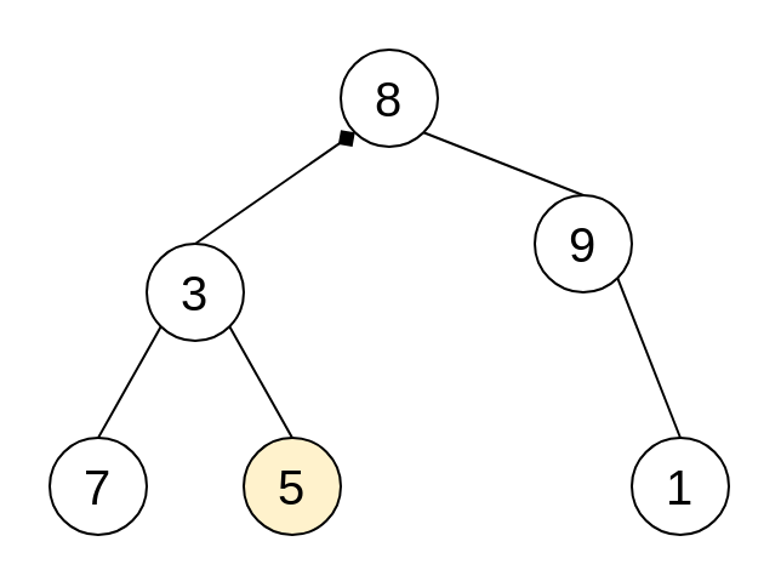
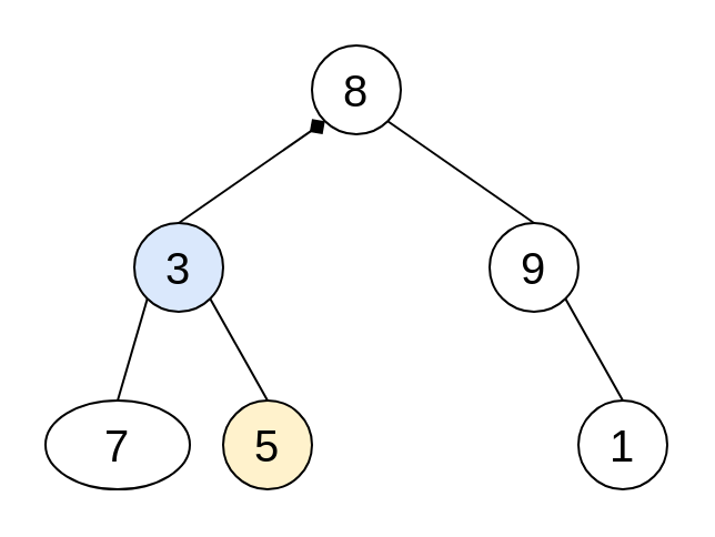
- <mxCell id="4" value="&lt;font style=&quot;font-size: 20px;&quot;&gt;9&lt;/font&gt;" style="ellipse;whiteSpace=wrap;html=1;" parent="1" vertex="1"><mxGeometry x="220" y="80" width="40" height="40" as="geometry" /></mxCell>
+ <mxCell id="4" value="&lt;font style=&quot;font-size: 20px;&quot;&gt;9&lt;/font&gt;" style="ellipse;whiteSpace=wrap;html=1;" parent="1" vertex="1"><mxGeometry x="220" y="100" width="40" height="40" as="geometry" /></mxCell>
- <mxCell id="3" value="&lt;font style=&quot;font-size: 20px;&quot;&gt;3&lt;/font&gt;" style="ellipse;whiteSpace=wrap;html=1;" parent="1" vertex="1"><mxGeometry x="60" y="100" width="40" height="40" as="geometry" /></mxCell>
+ <mxCell id="3" value="&lt;font style=&quot;font-size: 20px;&quot;&gt;3&lt;/font&gt;" style="ellipse;whiteSpace=wrap;html=1;fillColor=#dae8fc;" parent="1" vertex="1"><mxGeometry x="60" y="100" width="40" height="40" as="geometry" /></mxCell>
- <mxCell id="5" value="&lt;font style=&quot;font-size: 20px;&quot;&gt;7&lt;/font&gt;" style="ellipse;whiteSpace=wrap;html=1;" parent="1" vertex="1"><mxGeometry x="20" y="180" width="40" height="40" as="geometry" /></mxCell>
+ <mxCell id="5" value="&lt;font style=&quot;font-size: 20px;&quot;&gt;7&lt;/font&gt;" style="ellipse;whiteSpace=wrap;html=1;" parent="1" vertex="1"><mxGeometry x="20" y="180" width="65" height="40" as="geometry" /></mxCell>
